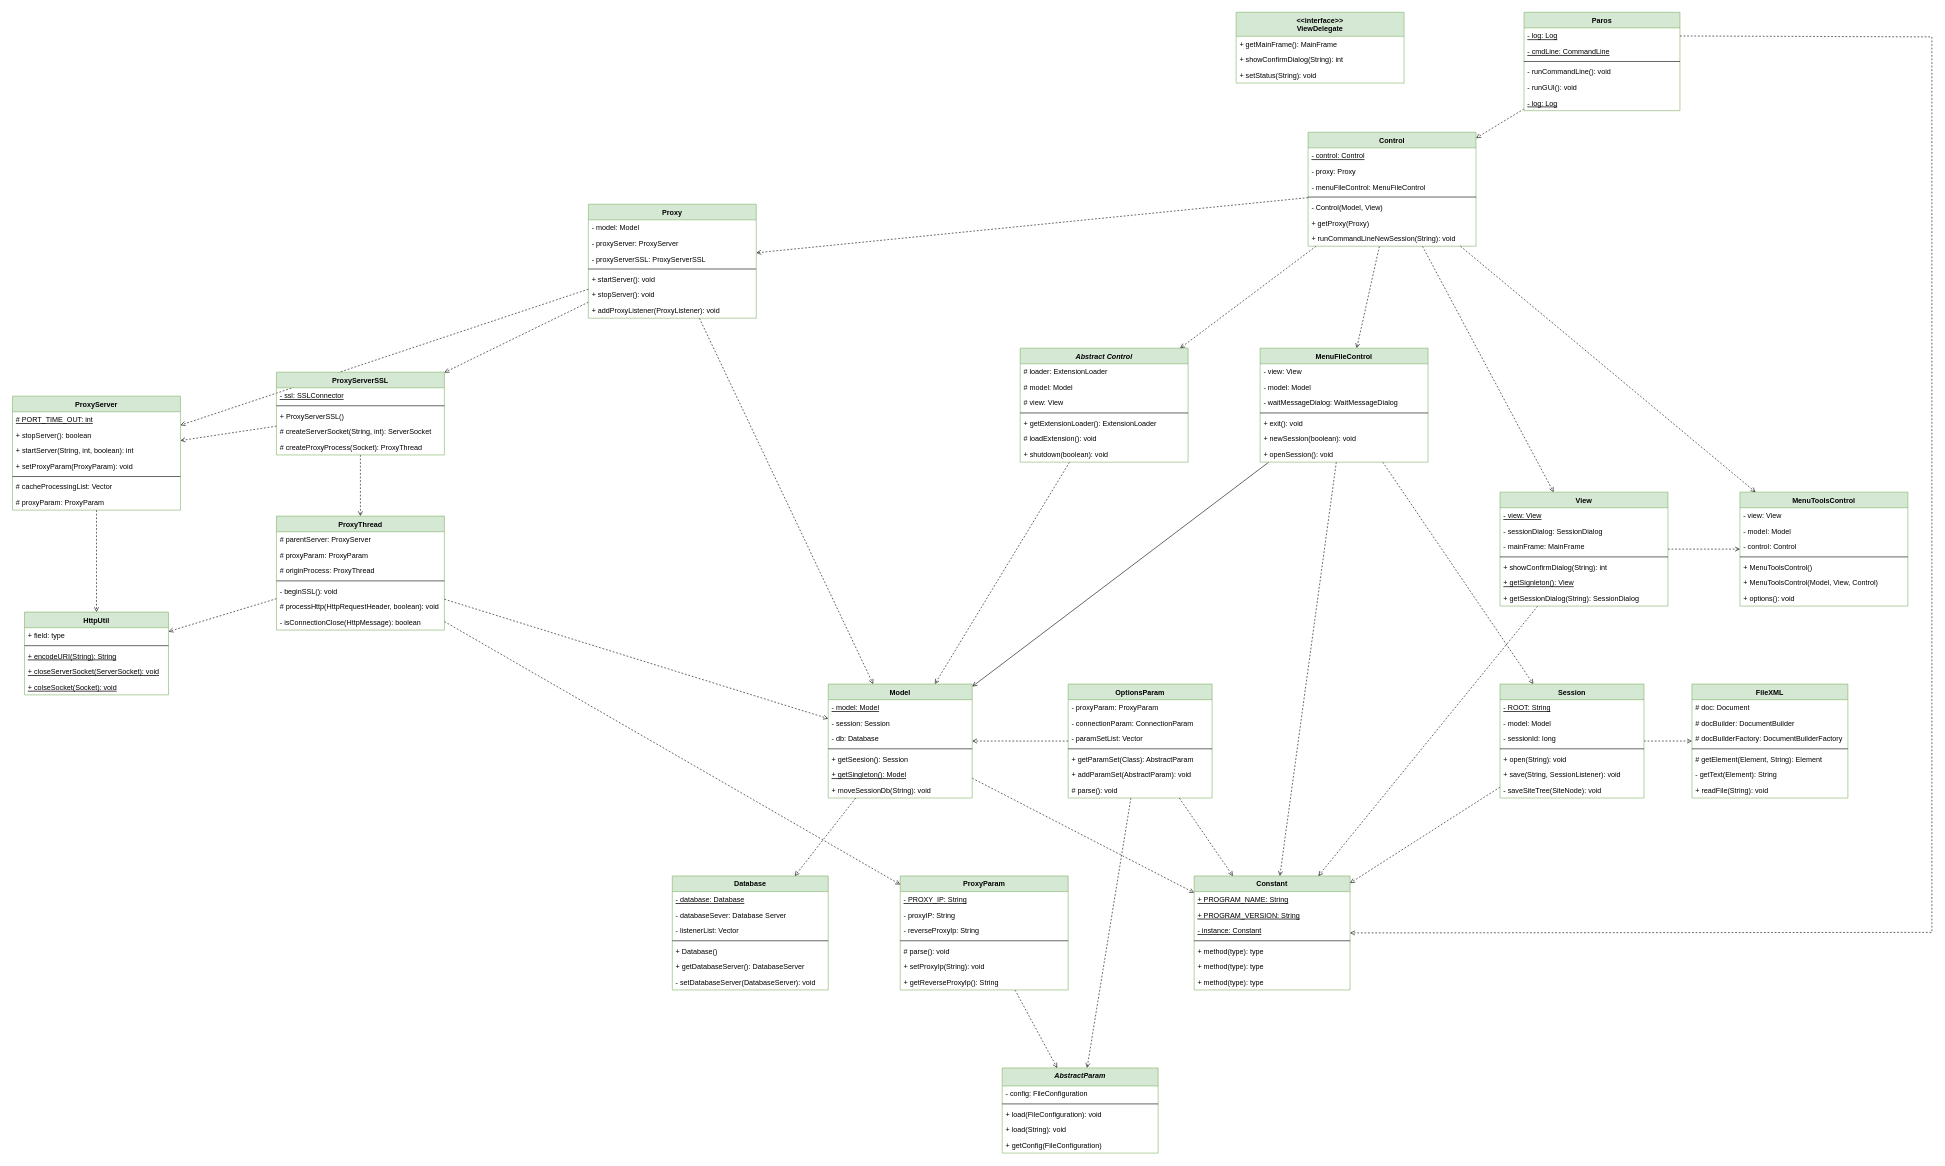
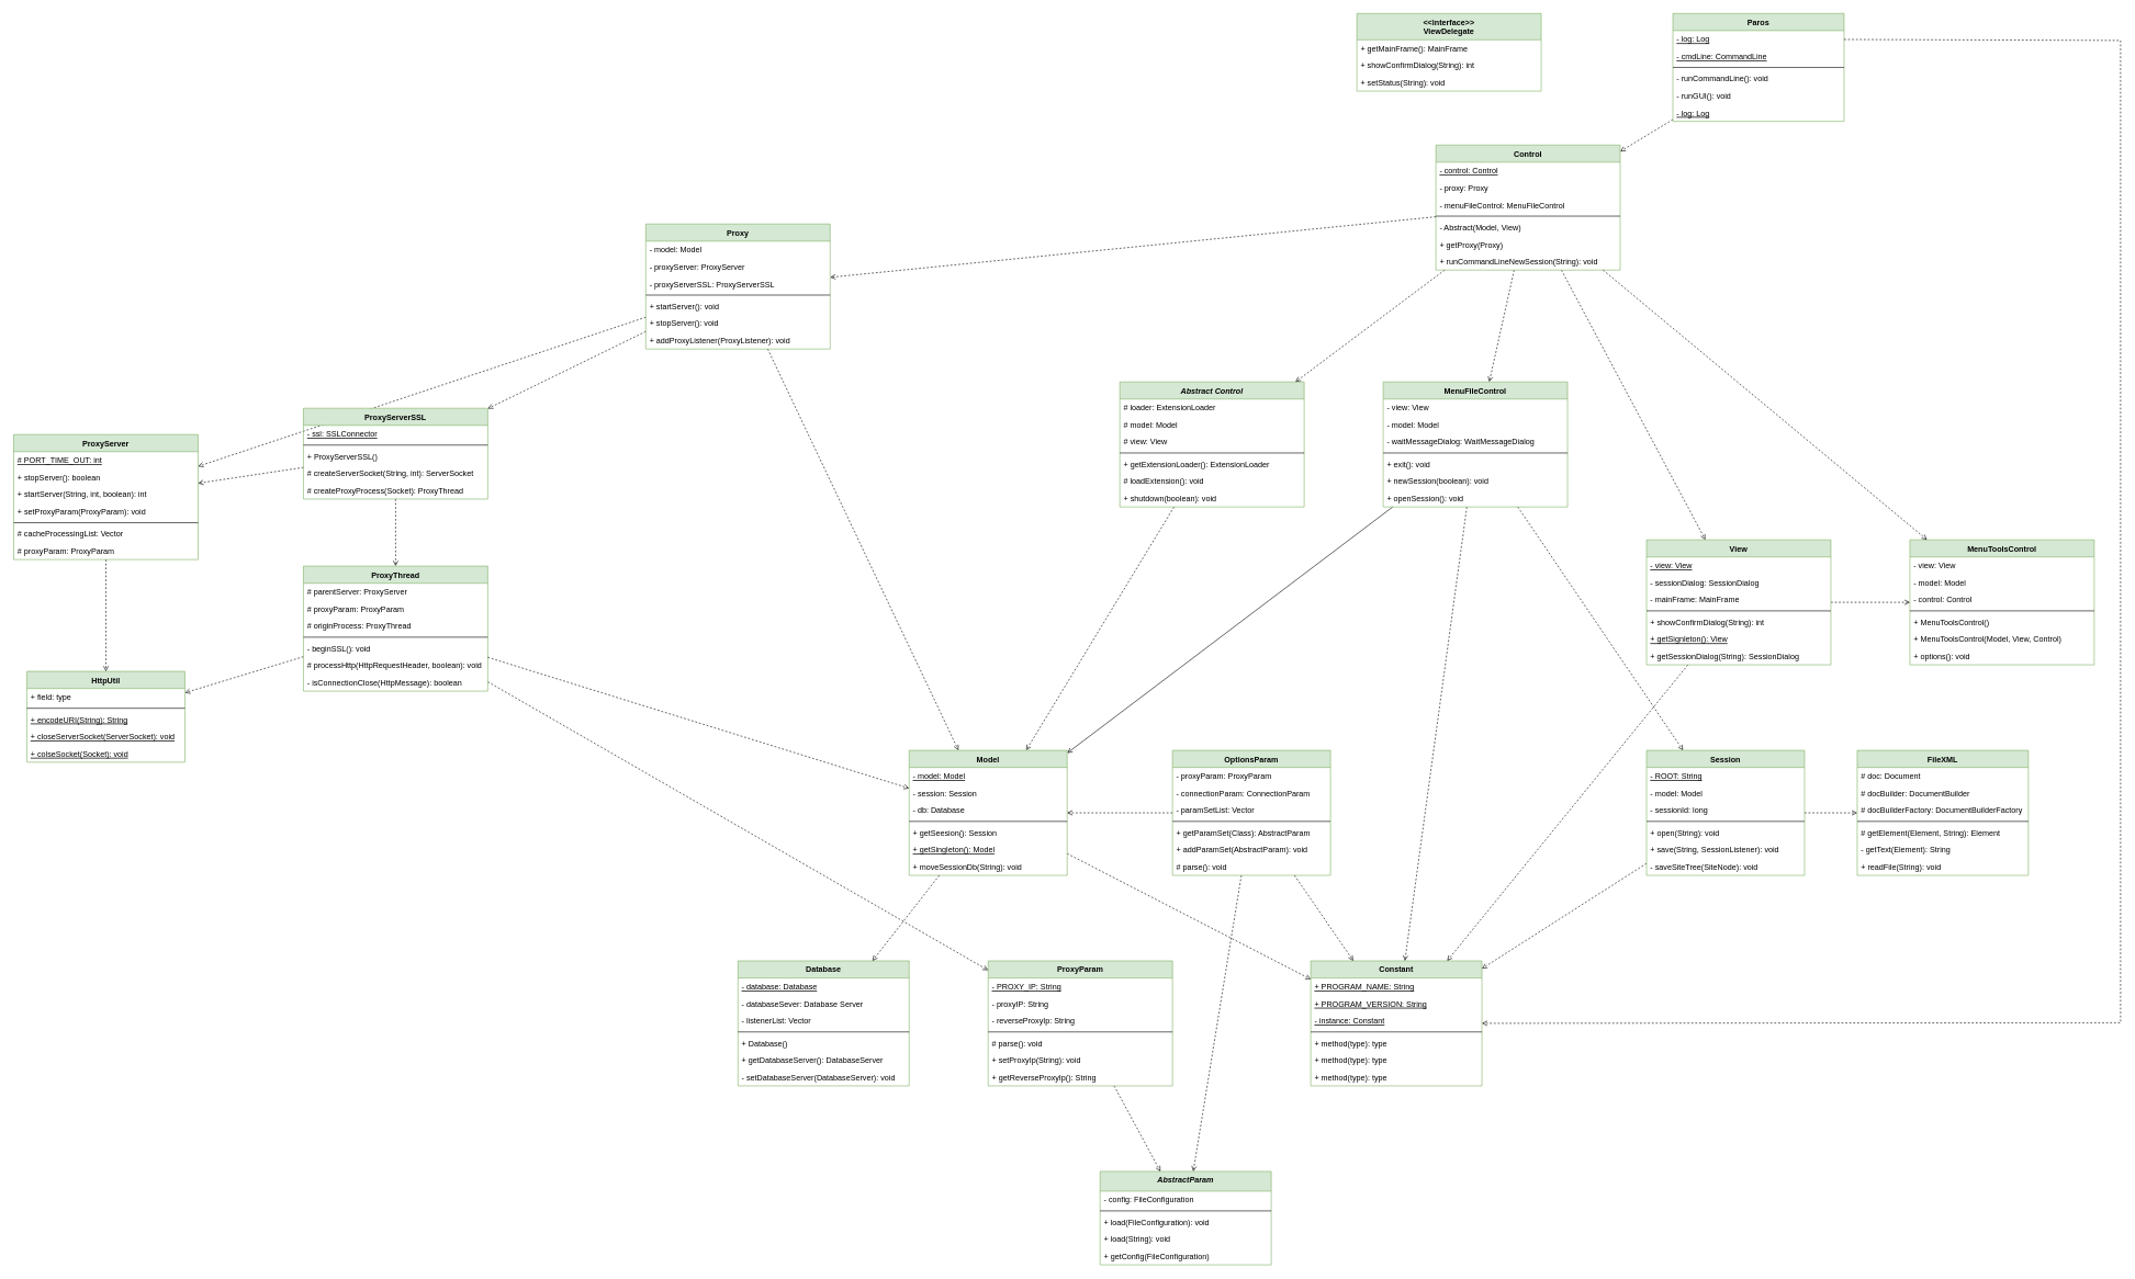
- <mxCell id="172" value="- Control(Model, View)" style="text;strokeColor=none;fillColor=none;align=left;verticalAlign=top;spacingLeft=4;spacingRight=4;overflow=hidden;rotatable=0;points=[[0,0.5],[1,0.5]];portConstraint=eastwest;" parent="167" vertex="1"><mxGeometry y="112" width="280" height="26" as="geometry" /></mxCell>
+ <mxCell id="172" value="- Abstract(Model, View)" style="text;strokeColor=none;fillColor=none;align=left;verticalAlign=top;spacingLeft=4;spacingRight=4;overflow=hidden;rotatable=0;points=[[0,0.5],[1,0.5]];portConstraint=eastwest;" parent="167" vertex="1"><mxGeometry y="112" width="280" height="26" as="geometry" /></mxCell>
